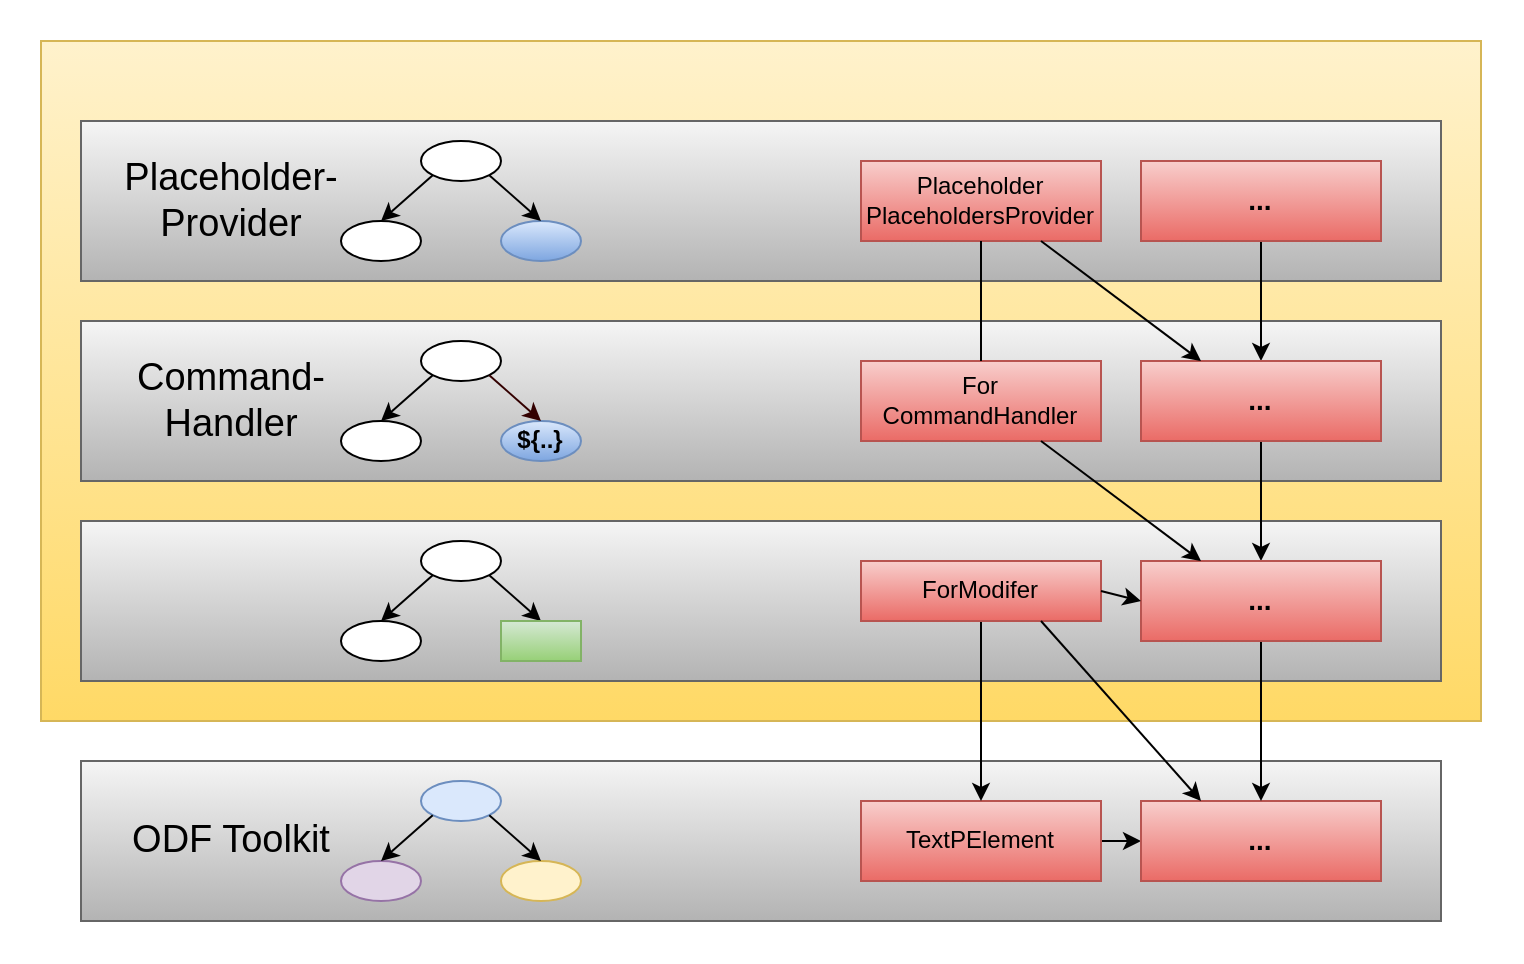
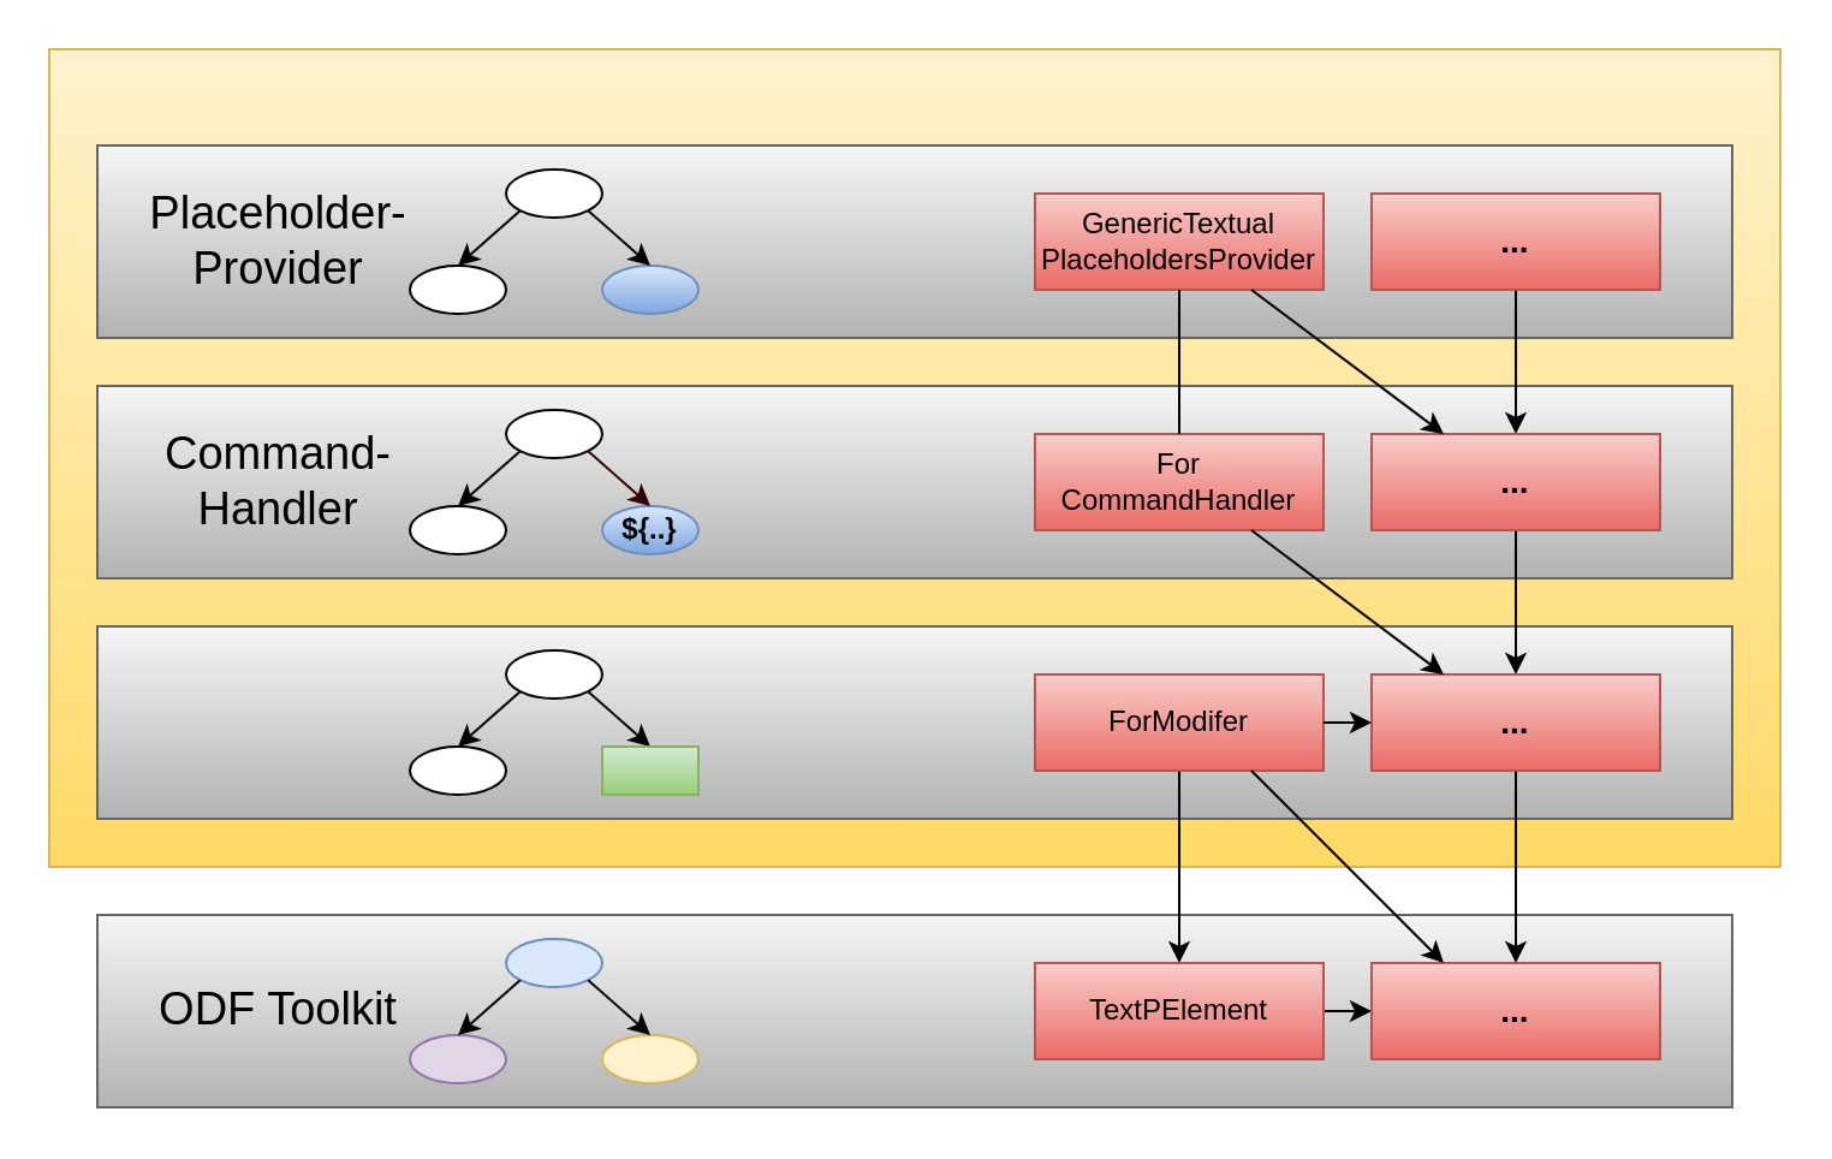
- <mxCell id="28" value="Placeholder&lt;br&gt;PlaceholdersProvider" style="rounded=0;whiteSpace=wrap;html=1;fillColor=#f8cecc;gradientColor=#ea6b66;strokeColor=#b85450;" parent="1" vertex="1"><mxGeometry x="430" y="80" width="120" height="40" as="geometry" /></mxCell>
+ <mxCell id="28" value="GenericTextual&lt;br&gt;PlaceholdersProvider" style="rounded=0;whiteSpace=wrap;html=1;fillColor=#f8cecc;gradientColor=#ea6b66;strokeColor=#b85450;" parent="1" vertex="1"><mxGeometry x="430" y="80" width="120" height="40" as="geometry" /></mxCell>
- <mxCell id="37" value="ForModifer" style="rounded=0;whiteSpace=wrap;html=1;fillColor=#f8cecc;gradientColor=#ea6b66;strokeColor=#b85450;" parent="1" vertex="1"><mxGeometry x="430" y="280" width="120" height="30" as="geometry" /></mxCell>
+ <mxCell id="37" value="ForModifer" style="rounded=0;whiteSpace=wrap;html=1;fillColor=#f8cecc;gradientColor=#ea6b66;strokeColor=#b85450;" parent="1" vertex="1"><mxGeometry x="430" y="280" width="120" height="40" as="geometry" /></mxCell>
